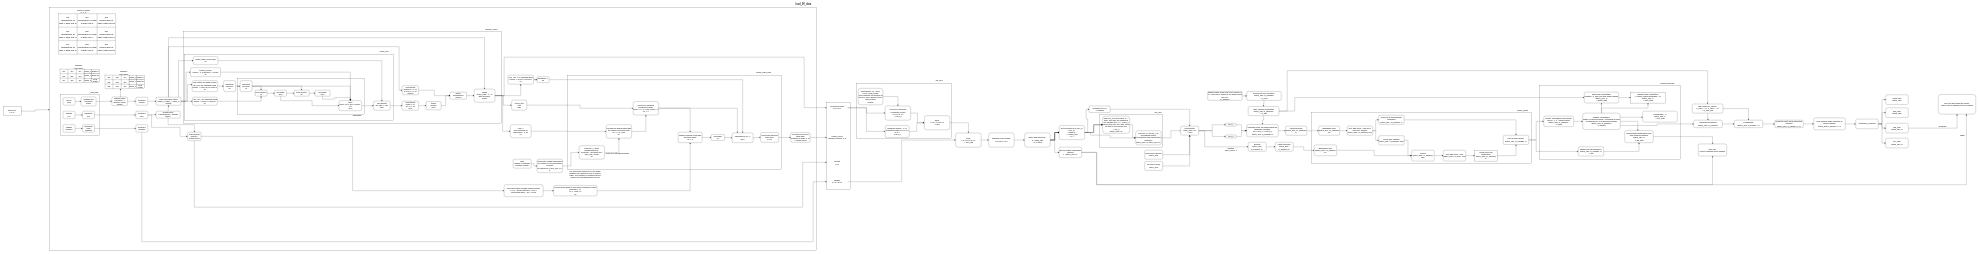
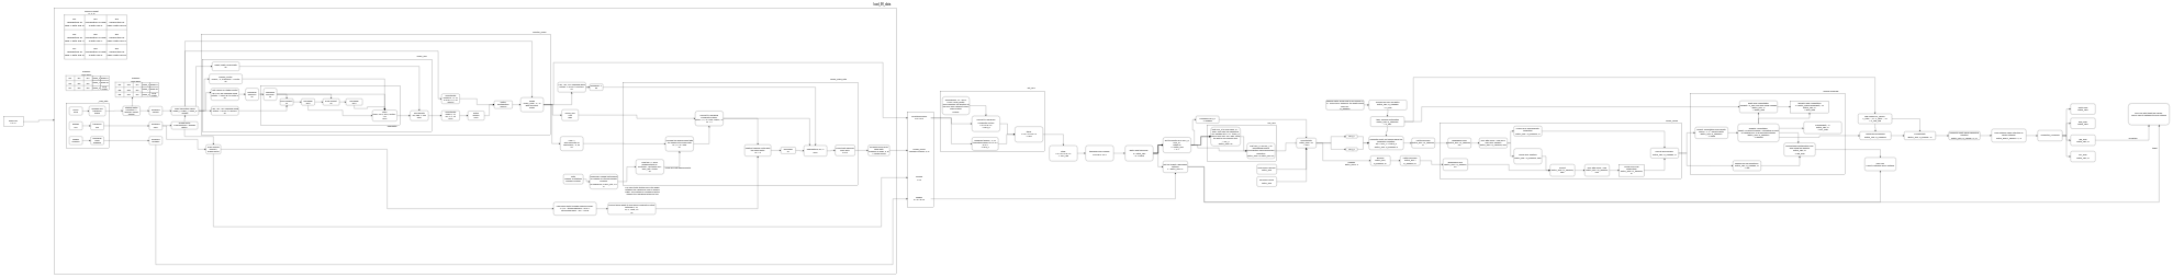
- <mxCell id="204" style="edgeStyle=orthogonalEdgeStyle;rounded=0;orthogonalLoop=1;jettySize=auto;html=1;exitX=1;exitY=0.5;exitDx=0;exitDy=0;entryX=0;entryY=0.5;entryDx=0;entryDy=0;" parent="2" source="189" target="203" edge="1"><mxGeometry relative="1" as="geometry" /></mxCell>
+ <mxCell id="204" style="edgeStyle=orthogonalEdgeStyle;rounded=0;orthogonalLoop=1;jettySize=auto;html=1;exitX=1;exitY=0.5;exitDx=0;exitDy=0;" parent="2" source="189" target="216" edge="1"><mxGeometry relative="1" as="geometry" /></mxCell>
- <mxCell id="265" value="Linear layer (feature)&lt;br&gt;(batch_size * N_samples, 256)" style="rounded=1;whiteSpace=wrap;html=1;" vertex="1" parent="2"><mxGeometry x="9170" y="883.24" width="170" height="61.56" as="geometry" /></mxCell>
+ <mxCell id="265" value="Linear layer (feature)&lt;br&gt;(batch_size * N_samples, 256)" style="rounded=1;whiteSpace=wrap;html=1;" vertex="1" parent="2"><mxGeometry x="9170" y="883.24" width="170" height="95" as="geometry" /></mxCell>
- <mxCell id="270" value="MLP with linear + relu&lt;br&gt;(batch_size * N_array, 128)" style="rounded=1;whiteSpace=wrap;html=1;" vertex="1" parent="2"><mxGeometry x="9600" y="980" width="150" height="72.5" as="geometry" /></mxCell>
+ <mxCell id="270" value="MLP with linear + relu&lt;br&gt;(batch_size * N_samples, 128)" style="rounded=1;whiteSpace=wrap;html=1;" vertex="1" parent="2"><mxGeometry x="9600" y="980" width="150" height="72.5" as="geometry" /></mxCell>
